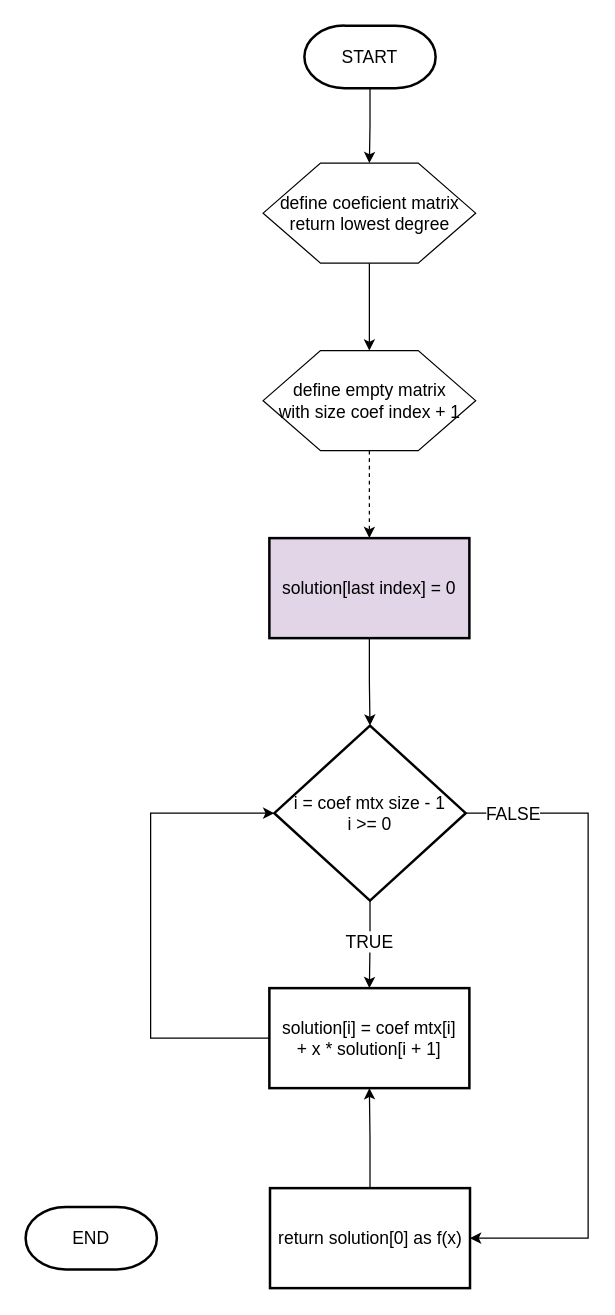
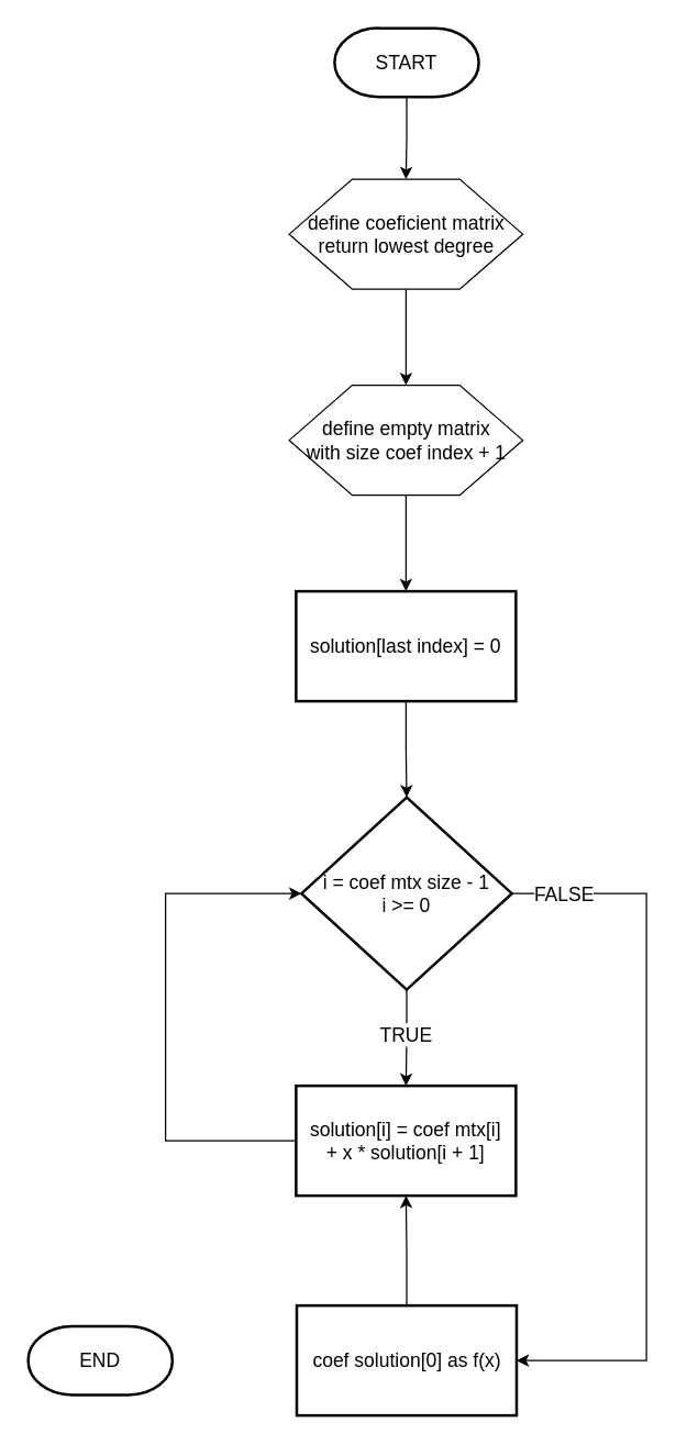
- <mxCell id="6" value="" style="edgeStyle=orthogonalEdgeStyle;rounded=0;orthogonalLoop=1;jettySize=auto;html=1;dashed=1;" edge="1" parent="1" source="7" target="9"><mxGeometry relative="1" as="geometry" /></mxCell>
+ <mxCell id="6" value="" style="edgeStyle=orthogonalEdgeStyle;rounded=0;orthogonalLoop=1;jettySize=auto;html=1;" edge="1" parent="1" source="7" target="9"><mxGeometry relative="1" as="geometry" /></mxCell>
- <mxCell id="9" value="solution[last index] = 0" style="rounded=1;whiteSpace=wrap;html=1;absoluteArcSize=1;arcSize=0;strokeWidth=2;fontSize=14;fillColor=#e1d5e7;" vertex="1" parent="1"><mxGeometry x="215" y="430" width="160" height="80" as="geometry" /></mxCell>
+ <mxCell id="9" value="solution[last index] = 0" style="rounded=1;whiteSpace=wrap;html=1;absoluteArcSize=1;arcSize=0;strokeWidth=2;fontSize=14;" vertex="1" parent="1"><mxGeometry x="215" y="430" width="160" height="80" as="geometry" /></mxCell>
- <mxCell id="18" value="return solution[0] as f(x)" style="rounded=1;whiteSpace=wrap;html=1;absoluteArcSize=1;arcSize=0;strokeWidth=2;fontSize=14;" vertex="1" parent="1"><mxGeometry x="215.5" y="950" width="160" height="80" as="geometry" /></mxCell>
+ <mxCell id="18" value="coef solution[0] as f(x)" style="rounded=1;whiteSpace=wrap;html=1;absoluteArcSize=1;arcSize=0;strokeWidth=2;fontSize=14;" vertex="1" parent="1"><mxGeometry x="215.5" y="950" width="160" height="80" as="geometry" /></mxCell>
